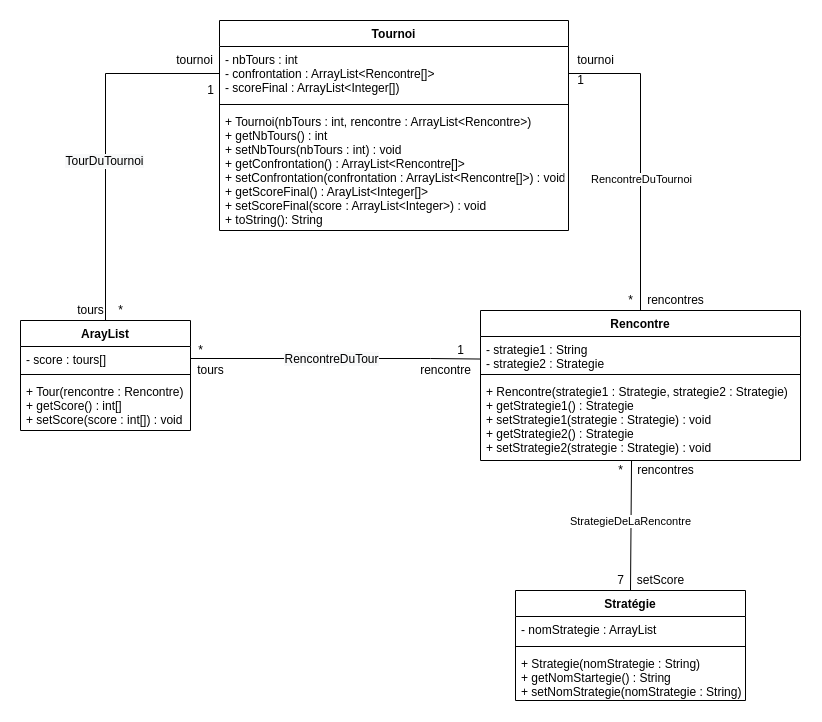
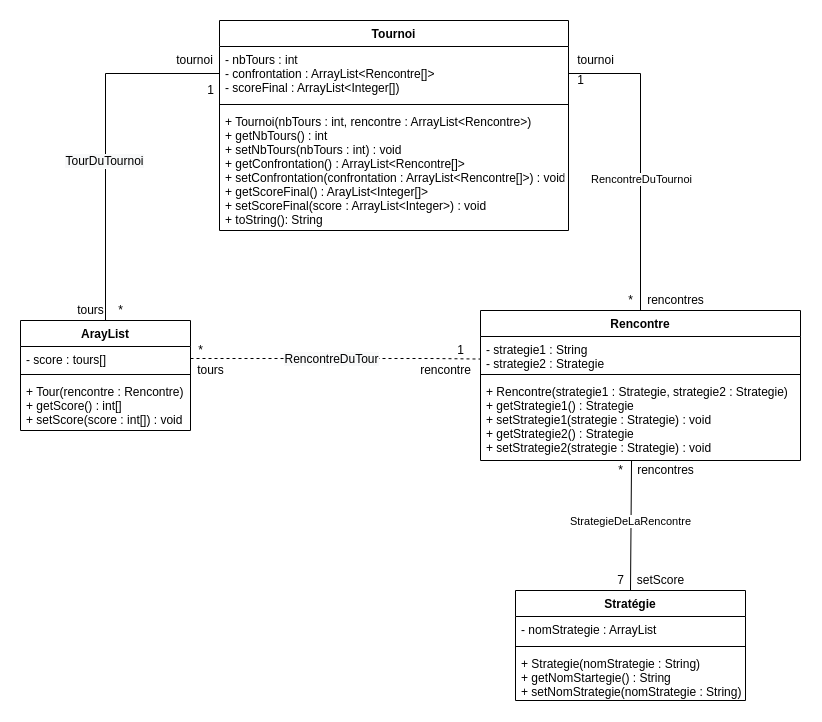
- <mxCell id="6" value="" style="edgeStyle=segmentEdgeStyle;endArrow=none;html=1;exitX=1;exitY=0.5;exitDx=0;exitDy=0;entryX=-0.001;entryY=0.663;entryDx=0;entryDy=0;endFill=0;rounded=0;entryPerimeter=0;" edge="1" parent="1" source="23" target="19"><mxGeometry width="50" height="50" relative="1" as="geometry"><mxPoint x="220" y="320" as="sourcePoint" /><mxPoint x="261" y="93" as="targetPoint" /><Array as="points"><mxPoint x="430" y="358" /><mxPoint x="430" y="359" /></Array></mxGeometry></mxCell>
+ <mxCell id="6" value="" style="edgeStyle=segmentEdgeStyle;endArrow=none;html=1;exitX=1;exitY=0.5;exitDx=0;exitDy=0;entryX=-0.001;entryY=0.663;entryDx=0;entryDy=0;endFill=0;rounded=0;entryPerimeter=0;dashed=1;" edge="1" parent="1" source="23" target="19"><mxGeometry width="50" height="50" relative="1" as="geometry"><mxPoint x="220" y="320" as="sourcePoint" /><mxPoint x="261" y="93" as="targetPoint" /><Array as="points"><mxPoint x="430" y="358" /><mxPoint x="430" y="359" /></Array></mxGeometry></mxCell>
